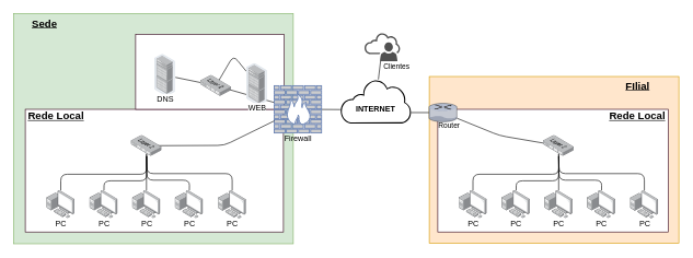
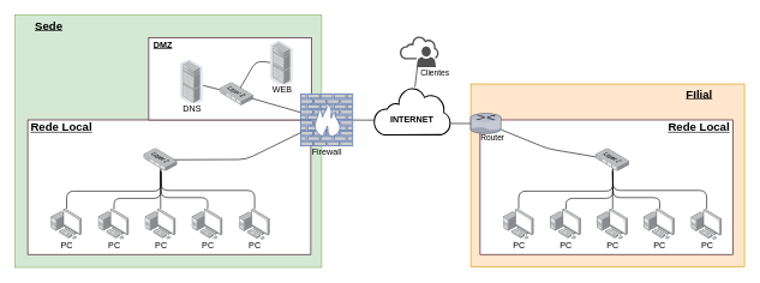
+ <mxCell id="7" value="&lt;b style=&quot;font-size: 12px;&quot;&gt;&lt;font style=&quot;font-size: 12px;&quot;&gt;DMZ&lt;/font&gt;&lt;/b&gt;" style="text;html=1;strokeColor=none;fillColor=none;align=center;verticalAlign=middle;whiteSpace=wrap;rounded=0;fontStyle=4;fontSize=12;" vertex="1" parent="1"><mxGeometry x="206" y="52" width="40" height="20" as="geometry" /></mxCell>
- <mxCell id="31" value="DNS" style="points=[];aspect=fixed;html=1;align=center;shadow=0;dashed=0;image;image=img/lib/allied_telesis/storage/Datacenter_Server_Rack_EoR.svg;spacingTop=-10;" vertex="1" parent="1"><mxGeometry x="234.5" y="82" width="32" height="64" as="geometry" /></mxCell>
+ <mxCell id="31" value="DNS" style="points=[];aspect=fixed;html=1;align=center;shadow=0;dashed=0;image;image=img/lib/allied_telesis/storage/Datacenter_Server_Rack_EoR.svg;spacingTop=-10;" vertex="1" parent="1"><mxGeometry x="249.5" y="82" width="32" height="64" as="geometry" /></mxCell>
- <mxCell id="32" value="WEB" style="points=[];aspect=fixed;html=1;align=center;shadow=0;dashed=0;image;image=img/lib/allied_telesis/storage/Datacenter_Server_Rack_EoR.svg;spacingTop=-10;" vertex="1" parent="1"><mxGeometry x="374.5" y="96" width="32" height="64" as="geometry" /></mxCell>
+ <mxCell id="32" value="WEB" style="points=[];aspect=fixed;html=1;align=center;shadow=0;dashed=0;image;image=img/lib/allied_telesis/storage/Datacenter_Server_Rack_EoR.svg;spacingTop=-10;" vertex="1" parent="1"><mxGeometry x="374.5" y="56" width="32" height="64" as="geometry" /></mxCell>
